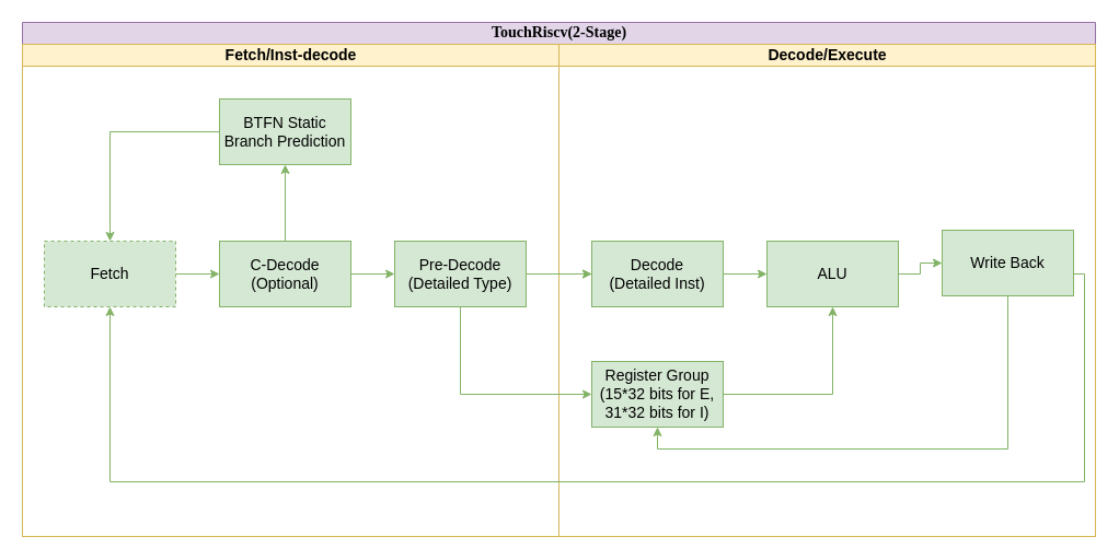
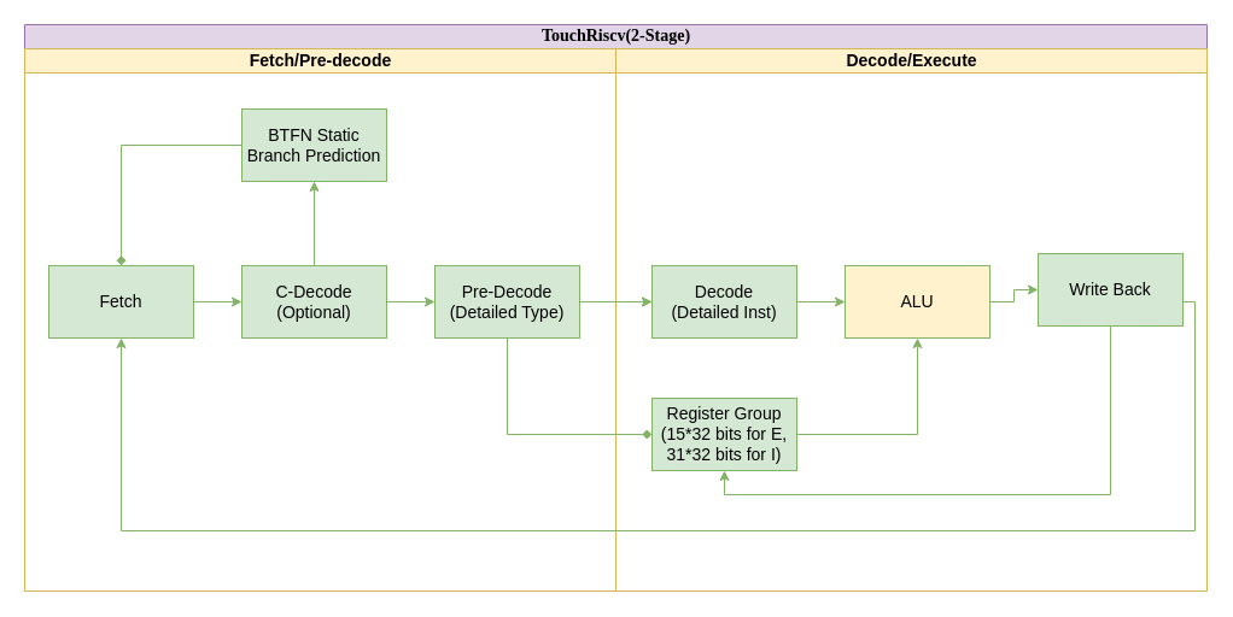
- <mxCell id="3" value="Fetch/Inst-decode" style="swimlane;html=1;startSize=20;fillColor=#fff2cc;strokeColor=#d6b656;fontSize=14;fontStyle=1" parent="2" vertex="1"><mxGeometry y="20" width="490" height="450" as="geometry" /></mxCell>
+ <mxCell id="3" value="Fetch/Pre-decode" style="swimlane;html=1;startSize=20;fillColor=#fff2cc;strokeColor=#d6b656;fontSize=14;fontStyle=1" parent="2" vertex="1"><mxGeometry y="20" width="490" height="450" as="geometry" /></mxCell>
- <mxCell id="9" style="edgeStyle=orthogonalEdgeStyle;rounded=0;orthogonalLoop=1;jettySize=auto;html=1;fillColor=#d5e8d4;strokeColor=#82b366;fontSize=14;fontStyle=0" edge="1" parent="3" source="10" target="5"><mxGeometry relative="1" as="geometry" /></mxCell>
+ <mxCell id="9" style="edgeStyle=orthogonalEdgeStyle;rounded=0;orthogonalLoop=1;jettySize=auto;html=1;fillColor=#d5e8d4;strokeColor=#82b366;fontSize=14;fontStyle=0;endArrow=diamond;" edge="1" parent="3" source="10" target="5"><mxGeometry relative="1" as="geometry" /></mxCell>
- <mxCell id="5" value="Fetch" style="rounded=0;whiteSpace=wrap;html=1;fillColor=#d5e8d4;strokeColor=#82b366;fontSize=14;fontStyle=0;dashed=1;" vertex="1" parent="3"><mxGeometry x="20" y="180" width="120" height="60" as="geometry" /></mxCell>
+ <mxCell id="5" value="Fetch" style="rounded=0;whiteSpace=wrap;html=1;fillColor=#d5e8d4;strokeColor=#82b366;fontSize=14;fontStyle=0" vertex="1" parent="3"><mxGeometry x="20" y="180" width="120" height="60" as="geometry" /></mxCell>
- <mxCell id="16" value="ALU" style="rounded=0;whiteSpace=wrap;html=1;fillColor=#d5e8d4;strokeColor=#82b366;fontSize=14;fontStyle=0" vertex="1" parent="12"><mxGeometry x="190" y="180" width="120" height="60" as="geometry" /></mxCell>
+ <mxCell id="16" value="ALU" style="rounded=0;whiteSpace=wrap;html=1;fillColor=#fff2cc;strokeColor=#82b366;fontSize=14;fontStyle=0;" vertex="1" parent="12"><mxGeometry x="190" y="180" width="120" height="60" as="geometry" /></mxCell>
- <mxCell id="22" style="edgeStyle=orthogonalEdgeStyle;rounded=0;orthogonalLoop=1;jettySize=auto;html=1;entryX=0;entryY=0.5;entryDx=0;entryDy=0;exitX=0.5;exitY=1;exitDx=0;exitDy=0;fillColor=#d5e8d4;strokeColor=#82b366;fontSize=14;fontStyle=0" edge="1" parent="2" source="11" target="18"><mxGeometry relative="1" as="geometry" /></mxCell>
+ <mxCell id="22" style="edgeStyle=orthogonalEdgeStyle;rounded=0;orthogonalLoop=1;jettySize=auto;html=1;entryX=0;entryY=0.5;entryDx=0;entryDy=0;exitX=0.5;exitY=1;exitDx=0;exitDy=0;fillColor=#d5e8d4;strokeColor=#82b366;fontSize=14;fontStyle=0;endArrow=diamond;" edge="1" parent="2" source="11" target="18"><mxGeometry relative="1" as="geometry" /></mxCell>
